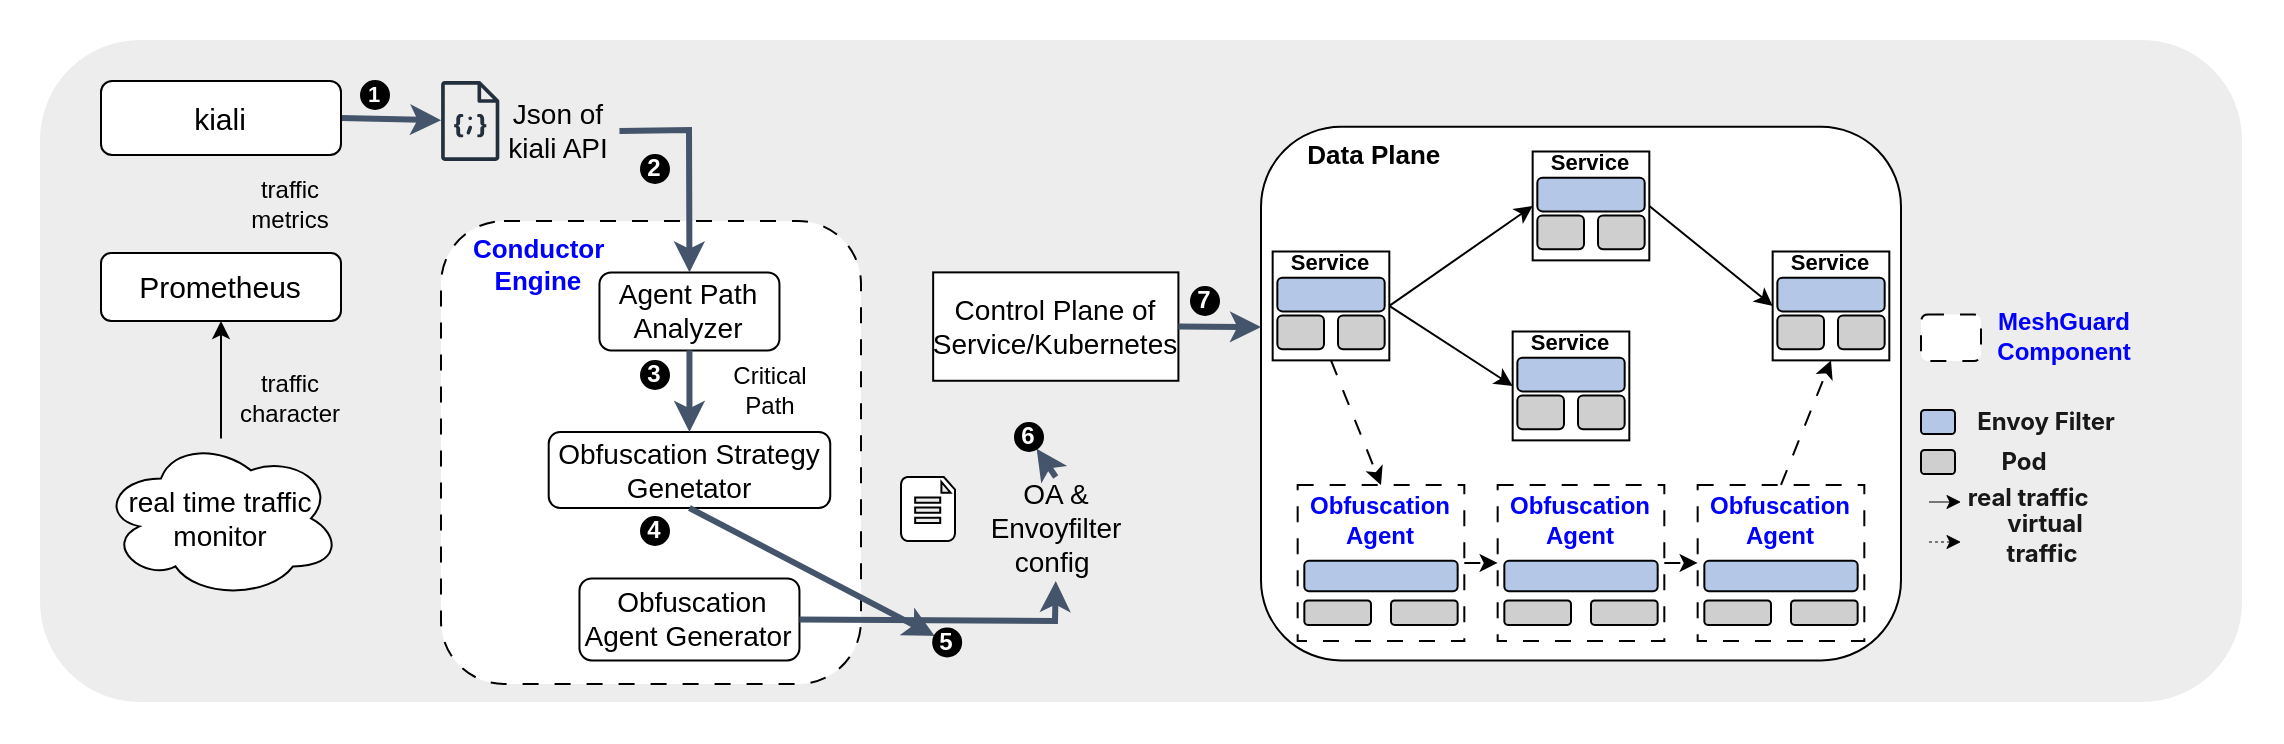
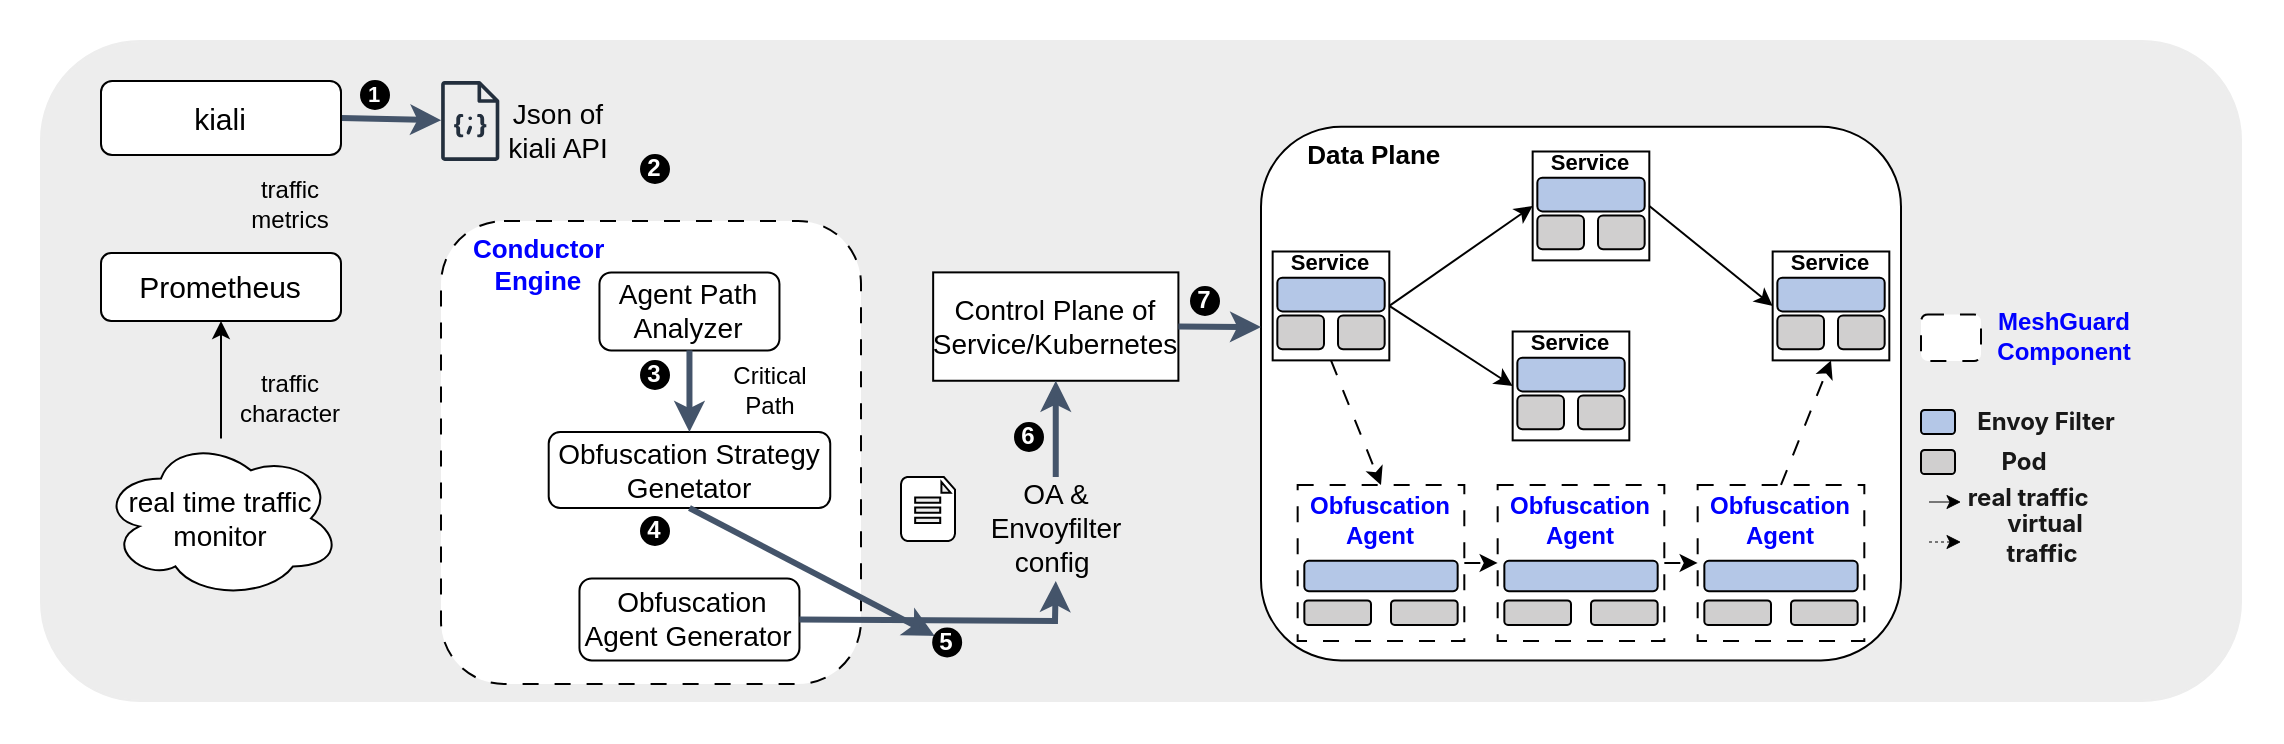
- <mxCell id="23" value="" style="endArrow=classic;html=1;rounded=0;exitX=1;exitY=0.5;exitDx=0;exitDy=0;entryX=0.5;entryY=0;entryDx=0;entryDy=0;strokeWidth=3;strokeColor=light-dark(#44546a, #ededed);" edge="1" parent="1" source="4" target="20"><mxGeometry width="50" height="50" relative="1" as="geometry"><mxPoint x="260" y="431.5" as="sourcePoint" /><mxPoint x="310" y="381.5" as="targetPoint" /><Array as="points"><mxPoint x="344" y="64.5" /></Array></mxGeometry></mxCell>
- <mxCell id="29" value="" style="endArrow=classic;html=1;rounded=0;exitX=0.5;exitY=0;exitDx=0;exitDy=0;strokeWidth=3;strokeColor=light-dark(#44546a, #ededed);" edge="1" parent="1" source="24" target="87"><mxGeometry width="50" height="50" relative="1" as="geometry"><mxPoint x="548.5" y="398" as="sourcePoint" /><mxPoint x="598.5" y="348" as="targetPoint" /></mxGeometry></mxCell>
+ <mxCell id="29" value="" style="endArrow=classic;html=1;rounded=0;exitX=0.5;exitY=0;exitDx=0;exitDy=0;strokeWidth=3;strokeColor=light-dark(#44546a, #ededed);" edge="1" parent="1" source="24" target="22"><mxGeometry width="50" height="50" relative="1" as="geometry"><mxPoint x="548.5" y="398" as="sourcePoint" /><mxPoint x="598.5" y="348" as="targetPoint" /></mxGeometry></mxCell>
